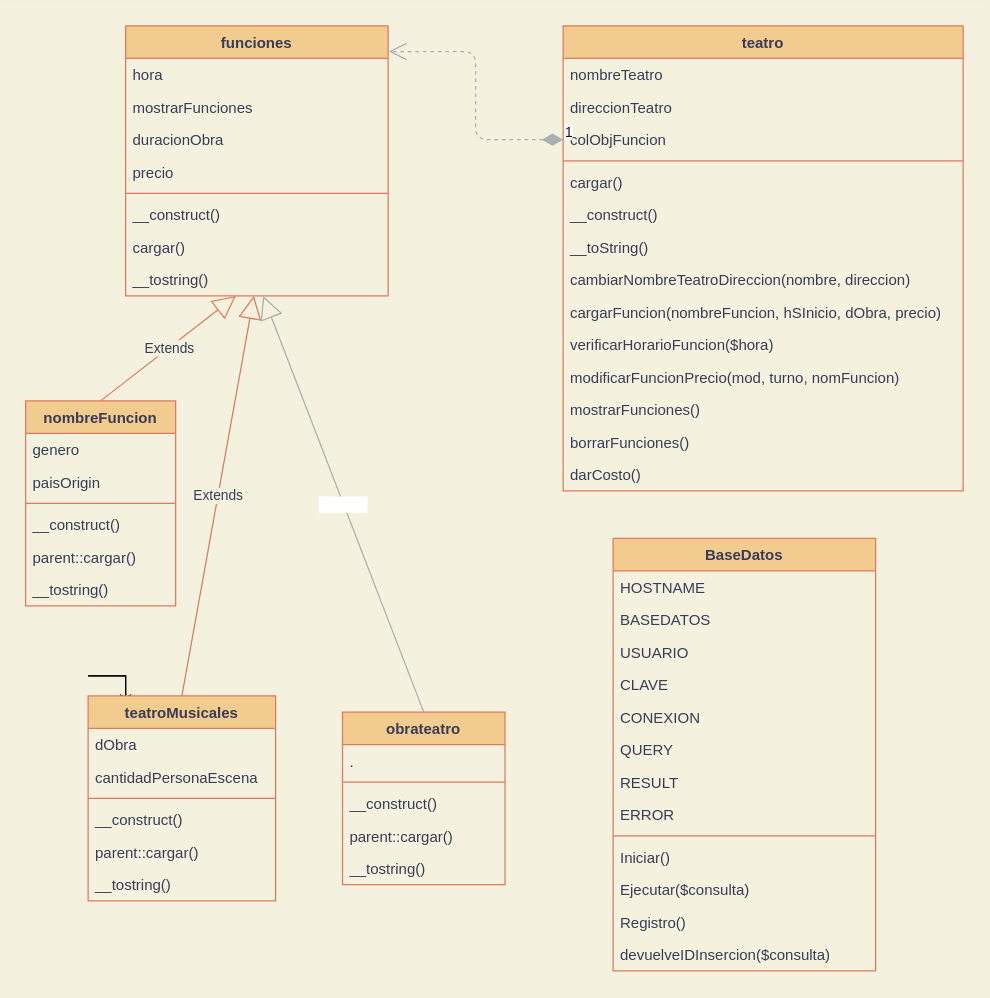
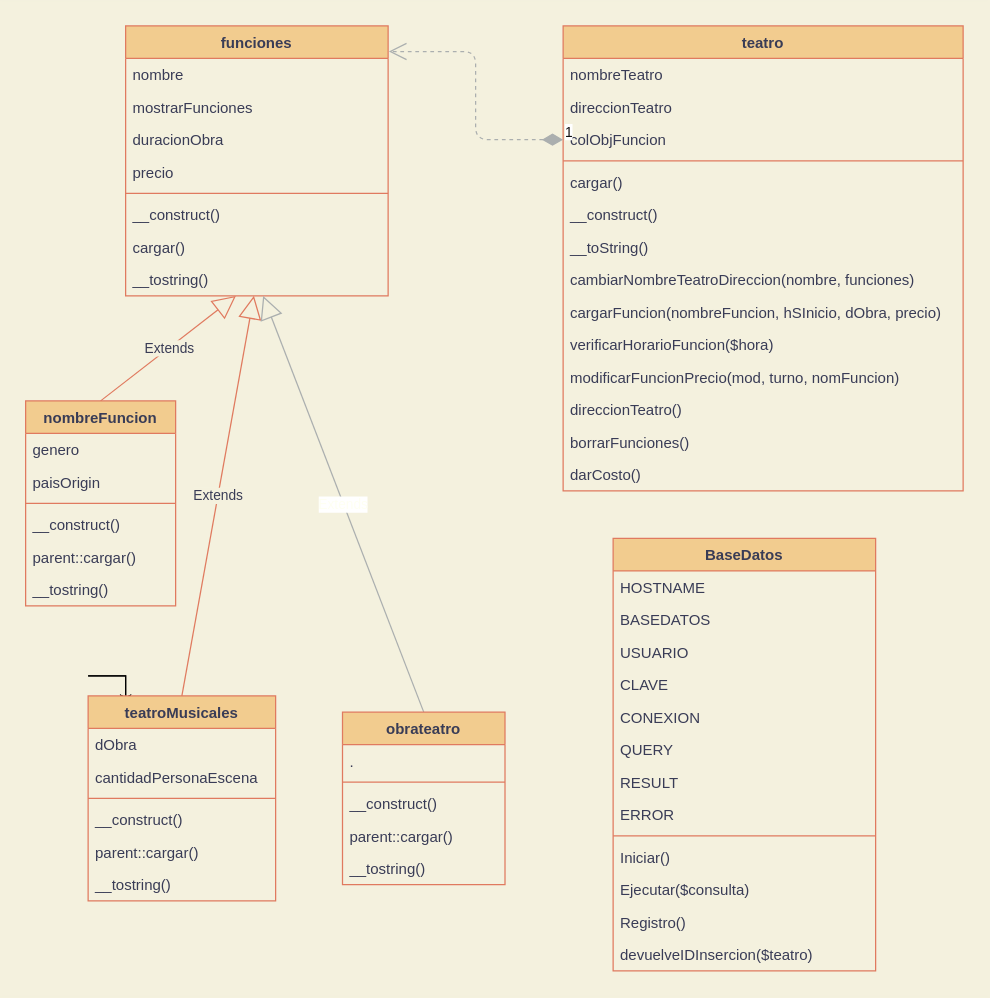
- <mxCell id="3" value="hora" style="text;strokeColor=none;fillColor=none;align=left;verticalAlign=top;spacingLeft=4;spacingRight=4;overflow=hidden;rotatable=0;points=[[0,0.5],[1,0.5]];portConstraint=eastwest;fontColor=#393C56;" parent="2" vertex="1"><mxGeometry y="26" width="210" height="26" as="geometry" /></mxCell>
+ <mxCell id="3" value="nombre" style="text;strokeColor=none;fillColor=none;align=left;verticalAlign=top;spacingLeft=4;spacingRight=4;overflow=hidden;rotatable=0;points=[[0,0.5],[1,0.5]];portConstraint=eastwest;fontColor=#393C56;" parent="2" vertex="1"><mxGeometry y="26" width="210" height="26" as="geometry" /></mxCell>
- <mxCell id="19" value="cambiarNombreTeatroDireccion(nombre, direccion)" style="text;strokeColor=none;fillColor=none;align=left;verticalAlign=top;spacingLeft=4;spacingRight=4;overflow=hidden;rotatable=0;points=[[0,0.5],[1,0.5]];portConstraint=eastwest;fontColor=#393C56;" parent="11" vertex="1"><mxGeometry y="190" width="320" height="26" as="geometry" /></mxCell>
+ <mxCell id="19" value="cambiarNombreTeatroDireccion(nombre, funciones)" style="text;strokeColor=none;fillColor=none;align=left;verticalAlign=top;spacingLeft=4;spacingRight=4;overflow=hidden;rotatable=0;points=[[0,0.5],[1,0.5]];portConstraint=eastwest;fontColor=#393C56;" parent="11" vertex="1"><mxGeometry y="190" width="320" height="26" as="geometry" /></mxCell>
- <mxCell id="23" value="mostrarFunciones()" style="text;strokeColor=none;fillColor=none;align=left;verticalAlign=top;spacingLeft=4;spacingRight=4;overflow=hidden;rotatable=0;points=[[0,0.5],[1,0.5]];portConstraint=eastwest;fontColor=#393C56;" parent="11" vertex="1"><mxGeometry y="294" width="320" height="26" as="geometry" /></mxCell>
+ <mxCell id="23" value="direccionTeatro()" style="text;strokeColor=none;fillColor=none;align=left;verticalAlign=top;spacingLeft=4;spacingRight=4;overflow=hidden;rotatable=0;points=[[0,0.5],[1,0.5]];portConstraint=eastwest;fontColor=#393C56;" parent="11" vertex="1"><mxGeometry y="294" width="320" height="26" as="geometry" /></mxCell>
- <mxCell id="65" value="devuelveIDInsercion($consulta)" style="text;strokeColor=none;fillColor=none;align=left;verticalAlign=top;spacingLeft=4;spacingRight=4;overflow=hidden;rotatable=0;points=[[0,0.5],[1,0.5]];portConstraint=eastwest;fontColor=#393C56;" parent="52" vertex="1"><mxGeometry y="320" width="210" height="26" as="geometry" /></mxCell>
+ <mxCell id="65" value="devuelveIDInsercion($teatro)" style="text;strokeColor=none;fillColor=none;align=left;verticalAlign=top;spacingLeft=4;spacingRight=4;overflow=hidden;rotatable=0;points=[[0,0.5],[1,0.5]];portConstraint=eastwest;fontColor=#393C56;" parent="52" vertex="1"><mxGeometry y="320" width="210" height="26" as="geometry" /></mxCell>
